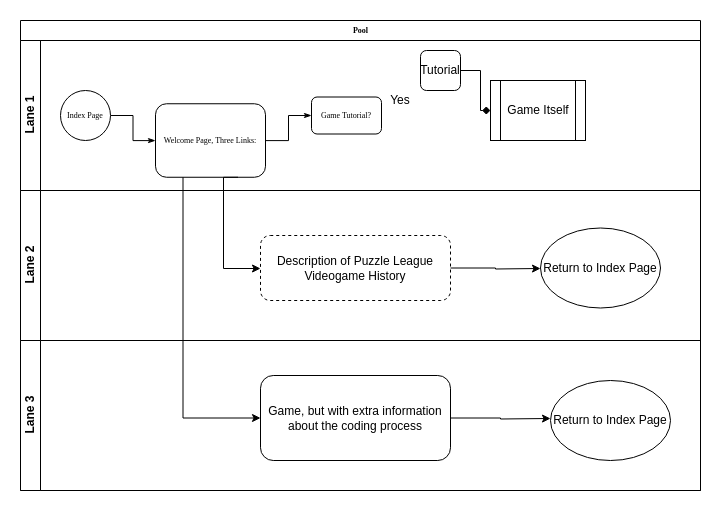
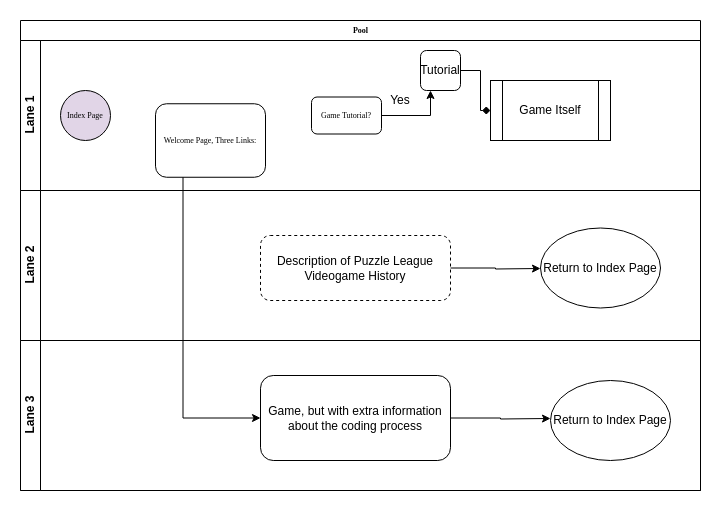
- <mxCell id="21" value="Game Itself" style="shape=process;whiteSpace=wrap;html=1;backgroundOutline=1;" vertex="1" parent="1"><mxGeometry x="490" y="80" width="95" height="60" as="geometry" /></mxCell>
+ <mxCell id="21" value="Game Itself" style="shape=process;whiteSpace=wrap;html=1;backgroundOutline=1;" vertex="1" parent="1"><mxGeometry x="490" y="80" width="120" height="60" as="geometry" /></mxCell>
- <mxCell id="5" value="Index Page" style="ellipse;whiteSpace=wrap;html=1;rounded=0;shadow=0;labelBackgroundColor=none;strokeWidth=1;fontFamily=Verdana;fontSize=8;align=center;" parent="3" vertex="1"><mxGeometry x="40" y="50" width="50" height="50" as="geometry" /></mxCell>
+ <mxCell id="5" value="Index Page" style="ellipse;whiteSpace=wrap;html=1;rounded=0;shadow=0;labelBackgroundColor=none;strokeWidth=1;fontFamily=Verdana;fontSize=8;align=center;fillColor=#e1d5e7;" parent="3" vertex="1"><mxGeometry x="40" y="50" width="50" height="50" as="geometry" /></mxCell>
+ <mxCell id="10" style="edgeStyle=orthogonalEdgeStyle;rounded=0;orthogonalLoop=1;jettySize=auto;html=1;" edge="1" parent="3" source="7" target="9"><mxGeometry relative="1" as="geometry"><mxPoint x="410" y="50" as="targetPoint" /><Array as="points"><mxPoint x="410" y="75" /></Array></mxGeometry></mxCell>
- <mxCell id="4" style="edgeStyle=orthogonalEdgeStyle;rounded=0;html=1;labelBackgroundColor=none;startArrow=none;startFill=0;startSize=5;endArrow=classicThin;endFill=1;endSize=5;jettySize=auto;orthogonalLoop=1;strokeWidth=1;fontFamily=Verdana;fontSize=8" parent="3" source="5" target="6" edge="1"><mxGeometry relative="1" as="geometry" /></mxCell>
- <mxCell id="8" style="edgeStyle=orthogonalEdgeStyle;rounded=0;html=1;labelBackgroundColor=none;startArrow=none;startFill=0;startSize=5;endArrow=classicThin;endFill=1;endSize=5;jettySize=auto;orthogonalLoop=1;strokeWidth=1;fontFamily=Verdana;fontSize=8" parent="3" source="6" target="7" edge="1"><mxGeometry relative="1" as="geometry" /></mxCell>
- <mxCell id="17" style="edgeStyle=orthogonalEdgeStyle;rounded=0;orthogonalLoop=1;jettySize=auto;html=1;exitX=0.75;exitY=1;exitDx=0;exitDy=0;" edge="1" parent="2" source="6" target="12"><mxGeometry relative="1" as="geometry"><mxPoint x="280" y="230" as="targetPoint" /><Array as="points"><mxPoint x="203" y="248" /></Array></mxGeometry></mxCell>
